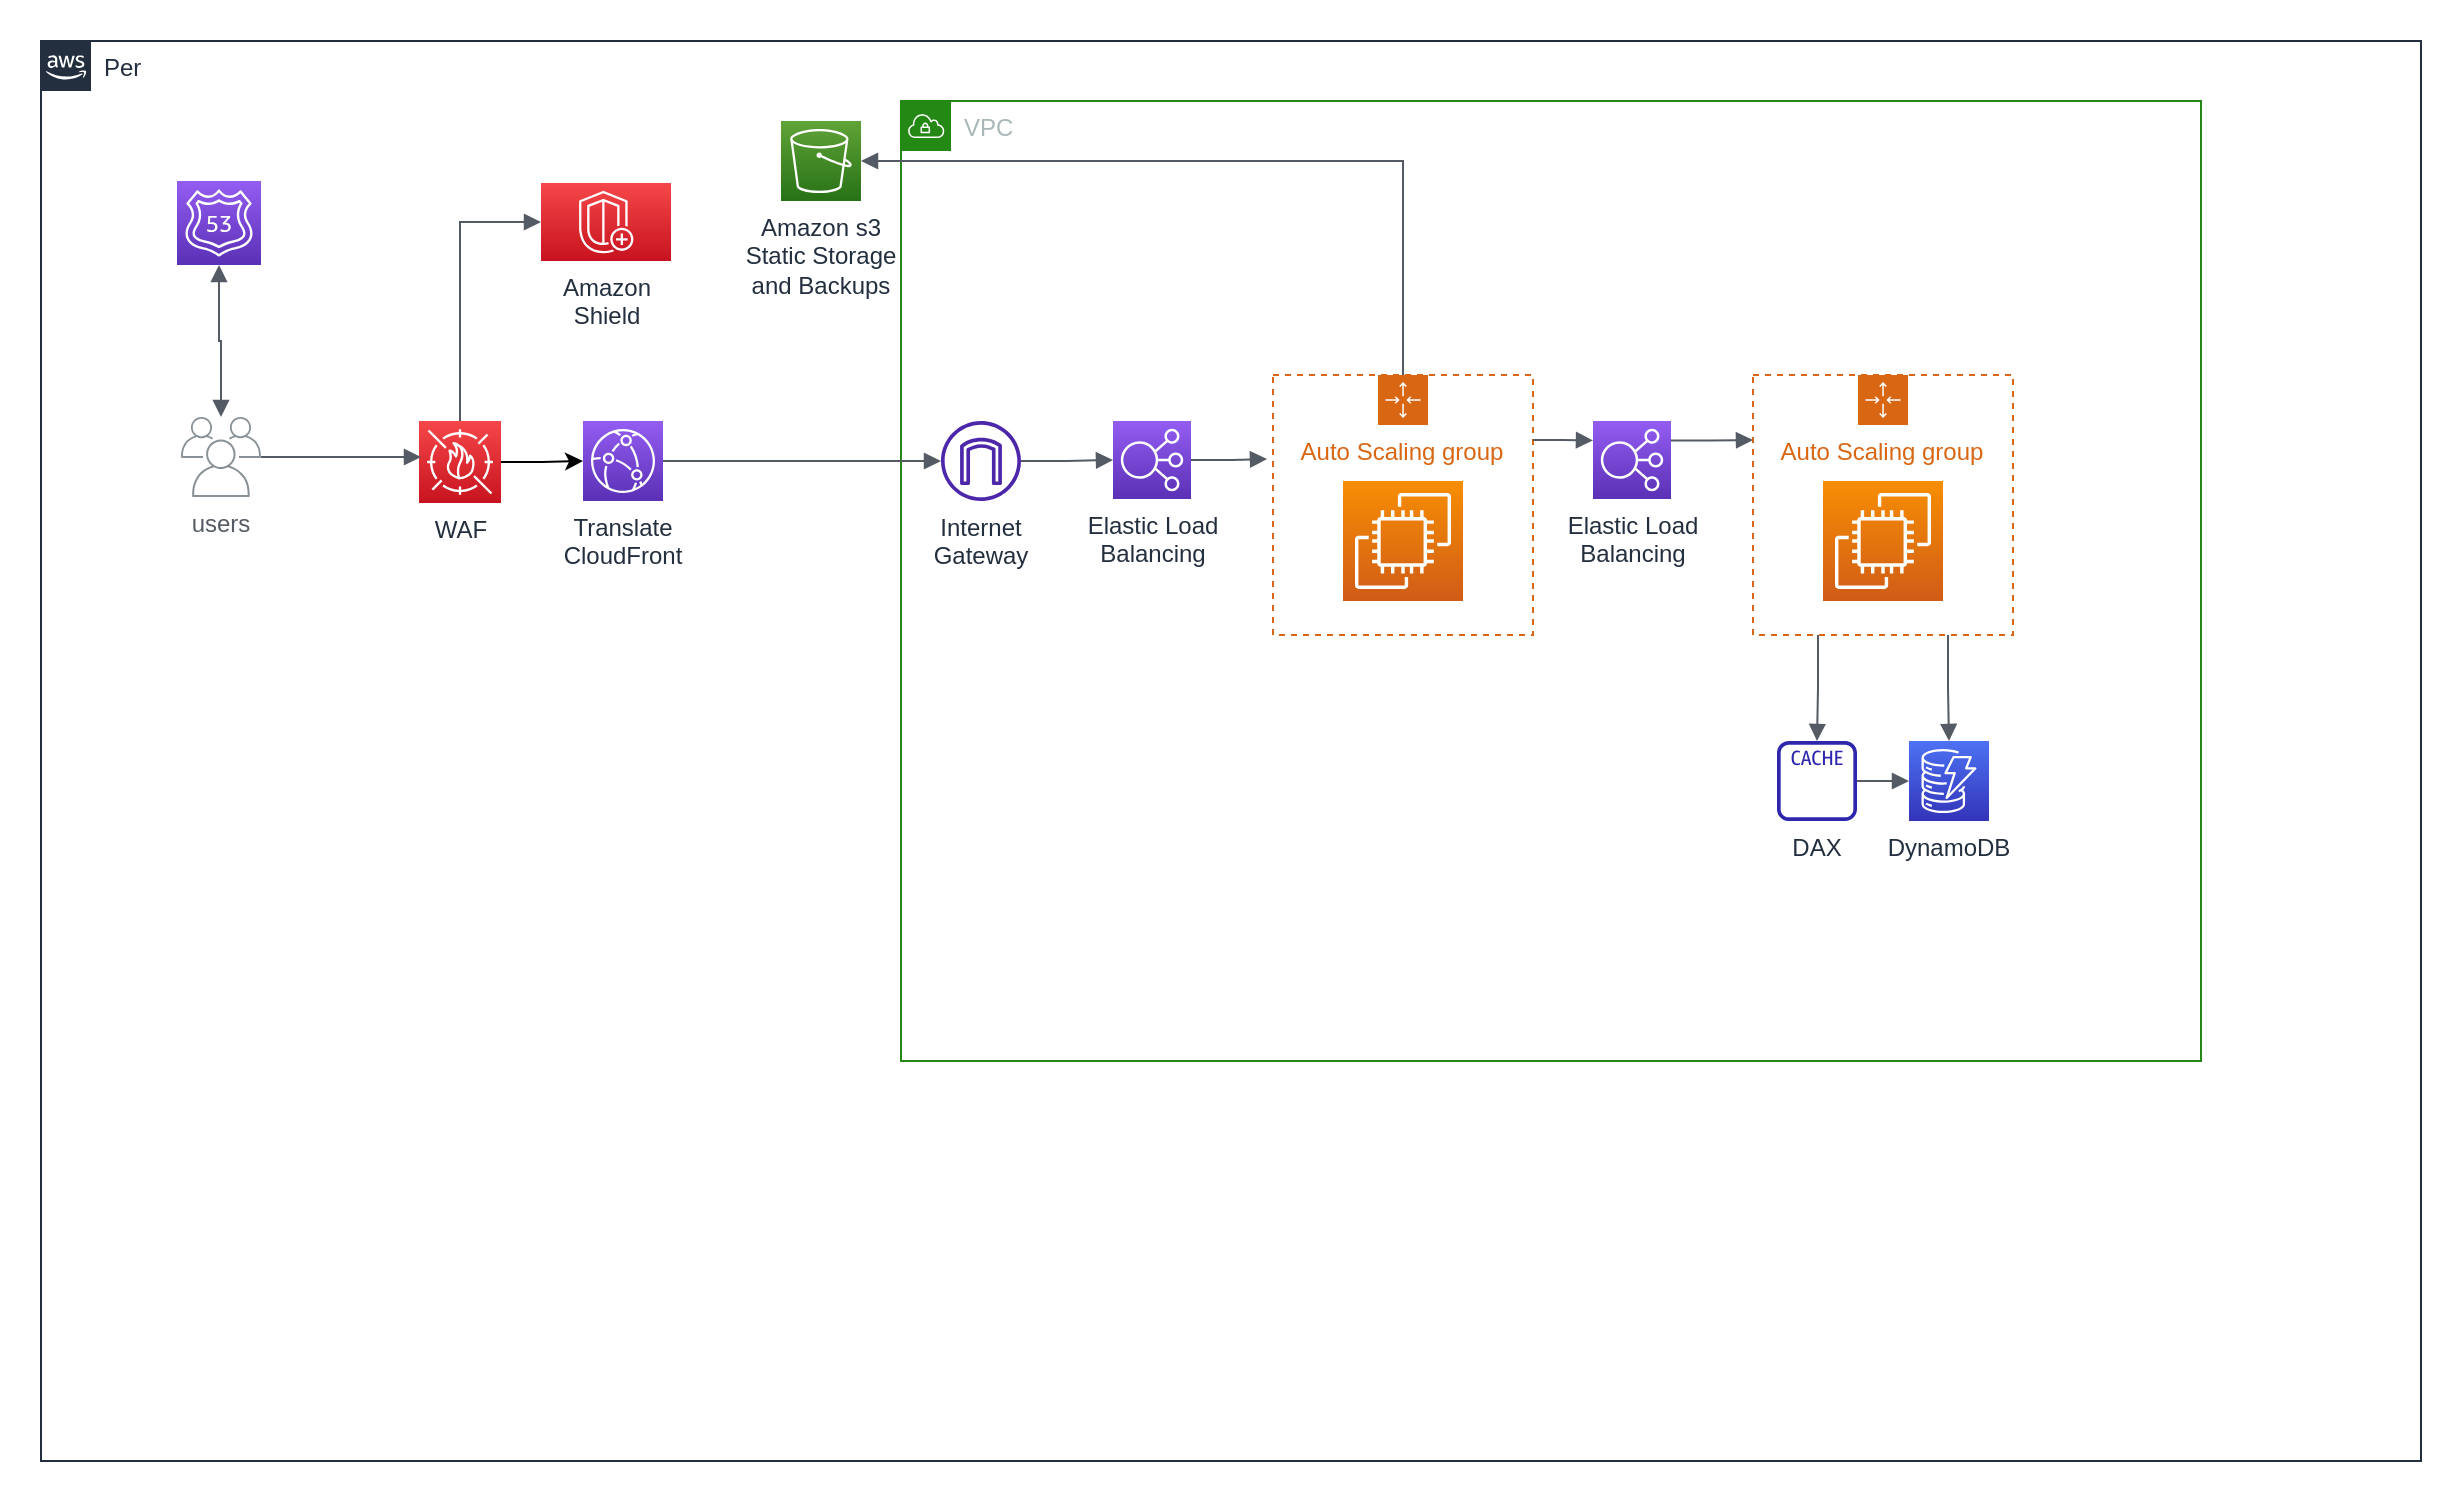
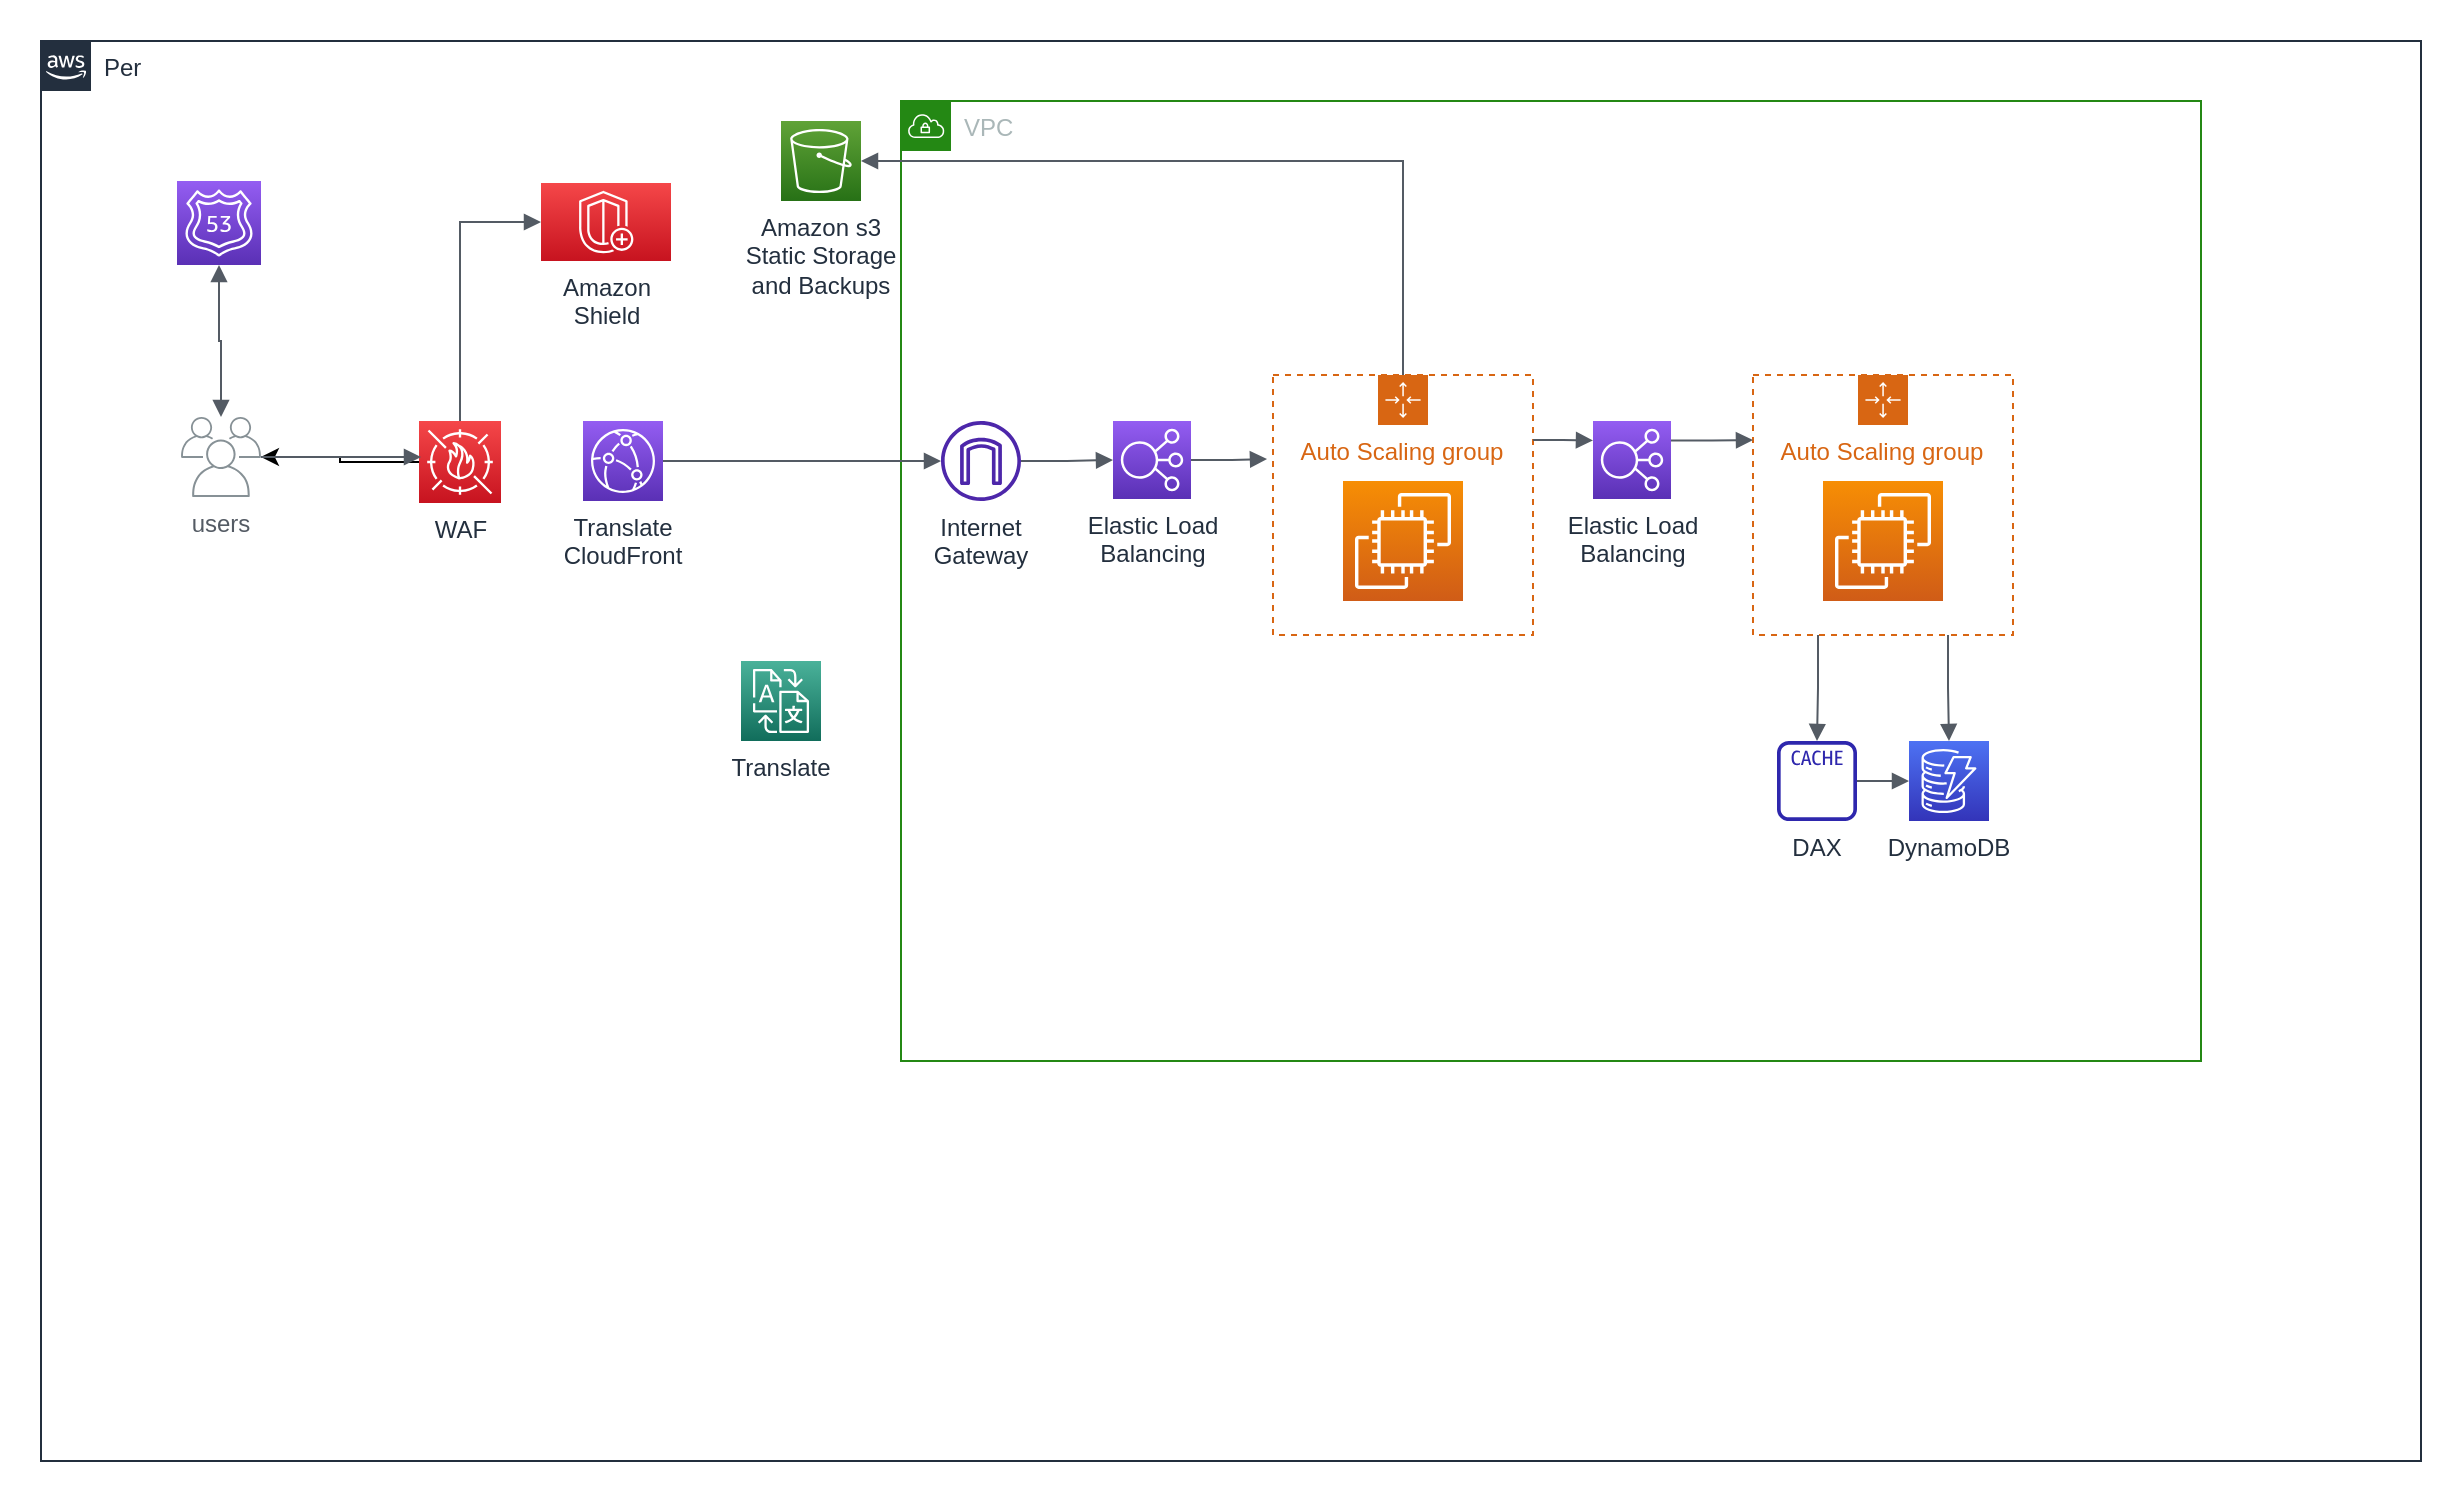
- <mxCell id="6" style="edgeStyle=orthogonalEdgeStyle;rounded=0;orthogonalLoop=1;jettySize=auto;html=1;" edge="1" parent="1" source="7" target="2"><mxGeometry relative="1" as="geometry" /></mxCell>
+ <mxCell id="6" style="edgeStyle=orthogonalEdgeStyle;rounded=0;orthogonalLoop=1;jettySize=auto;html=1;" edge="1" parent="1" source="7" target="4"><mxGeometry relative="1" as="geometry" /></mxCell>
+ <mxCell id="28" value="Translate" style="sketch=0;points=[[0,0,0],[0.25,0,0],[0.5,0,0],[0.75,0,0],[1,0,0],[0,1,0],[0.25,1,0],[0.5,1,0],[0.75,1,0],[1,1,0],[0,0.25,0],[0,0.5,0],[0,0.75,0],[1,0.25,0],[1,0.5,0],[1,0.75,0]];outlineConnect=0;fontColor=#232F3E;gradientColor=#4AB29A;gradientDirection=north;fillColor=#116D5B;strokeColor=#ffffff;dashed=0;verticalLabelPosition=bottom;verticalAlign=top;align=center;html=1;fontSize=12;fontStyle=0;aspect=fixed;shape=mxgraph.aws4.resourceIcon;resIcon=mxgraph.aws4.translate;shadow=0;" vertex="1" parent="8"><mxGeometry x="350" y="310" width="40" height="40" as="geometry" /></mxCell>
